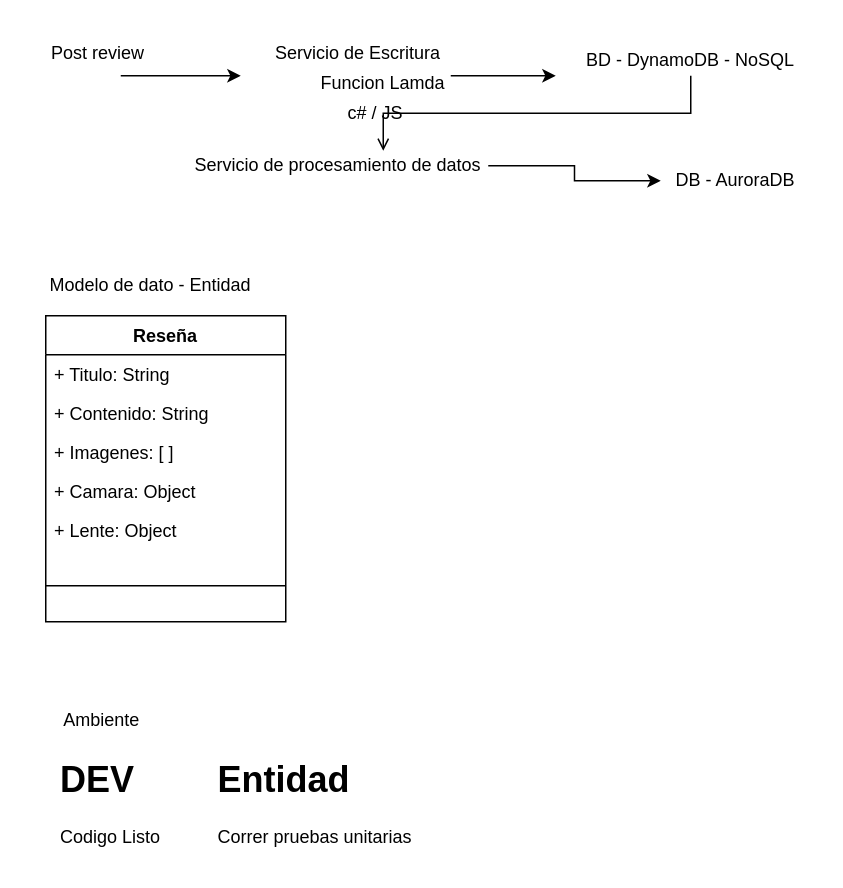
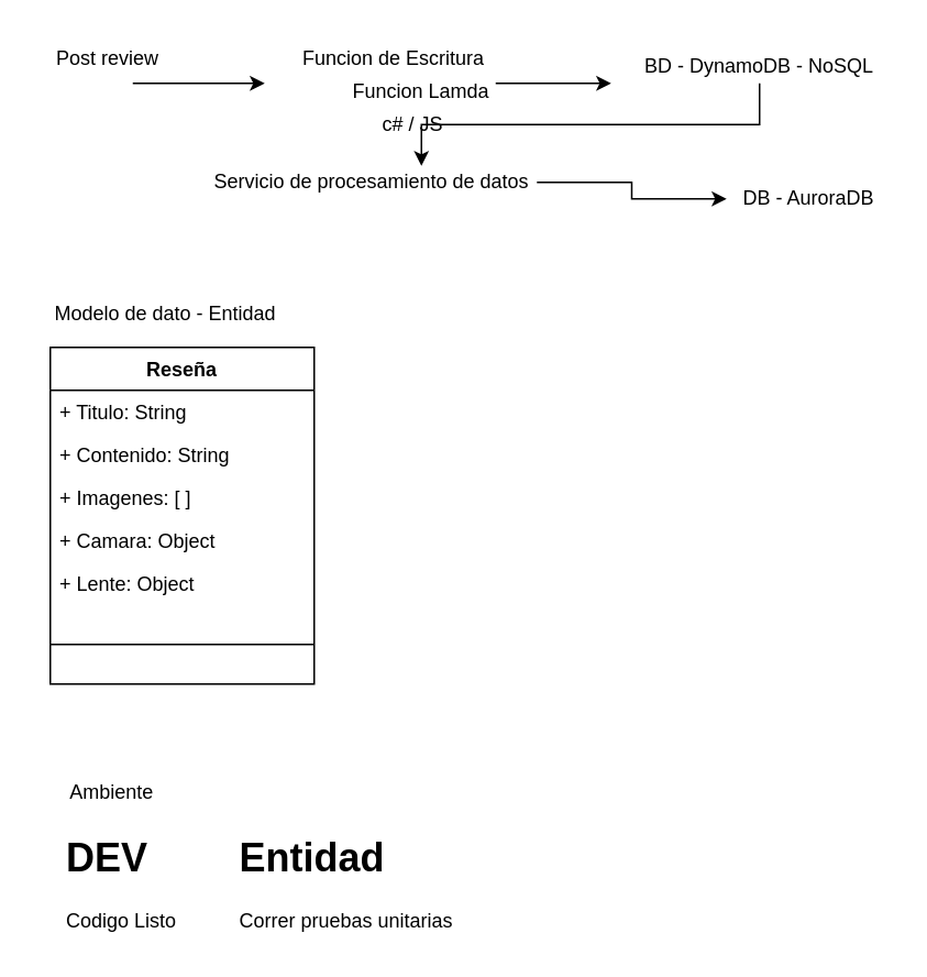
- <mxCell id="4" value="Servicio de Escritura&amp;nbsp;" style="text;html=1;strokeColor=none;fillColor=none;align=center;verticalAlign=middle;whiteSpace=wrap;rounded=0;" vertex="1" parent="1"><mxGeometry x="180" y="25" width="120" height="20" as="geometry" /></mxCell>
+ <mxCell id="4" value="Funcion de Escritura&amp;nbsp;" style="text;html=1;strokeColor=none;fillColor=none;align=center;verticalAlign=middle;whiteSpace=wrap;rounded=0;" vertex="1" parent="1"><mxGeometry x="180" y="25" width="120" height="20" as="geometry" /></mxCell>
- <mxCell id="7" style="edgeStyle=orthogonalEdgeStyle;rounded=0;orthogonalLoop=1;jettySize=auto;html=1;exitX=0.5;exitY=1;exitDx=0;exitDy=0;entryX=0.65;entryY=0;entryDx=0;entryDy=0;entryPerimeter=0;endArrow=open;" edge="1" parent="1" source="8" target="11"><mxGeometry relative="1" as="geometry" /></mxCell>
+ <mxCell id="7" style="edgeStyle=orthogonalEdgeStyle;rounded=0;orthogonalLoop=1;jettySize=auto;html=1;exitX=0.5;exitY=1;exitDx=0;exitDy=0;entryX=0.65;entryY=0;entryDx=0;entryDy=0;entryPerimeter=0;" edge="1" parent="1" source="8" target="11"><mxGeometry relative="1" as="geometry" /></mxCell>
